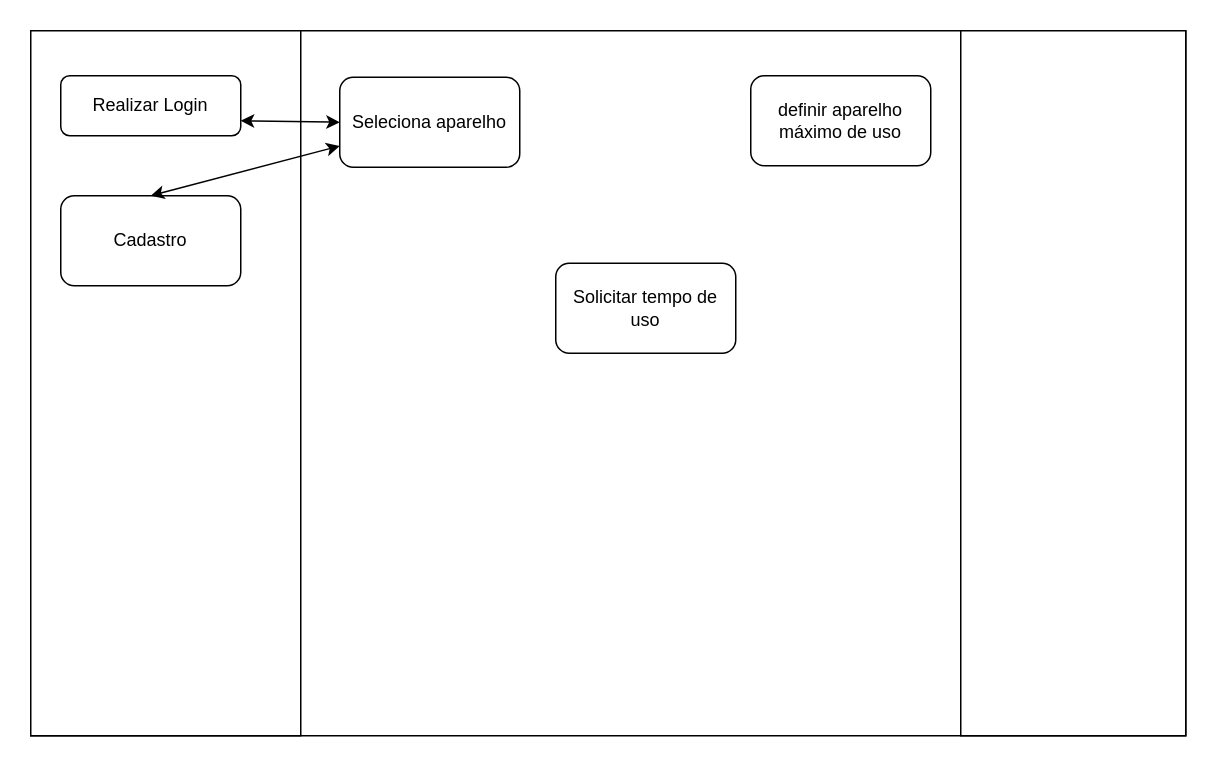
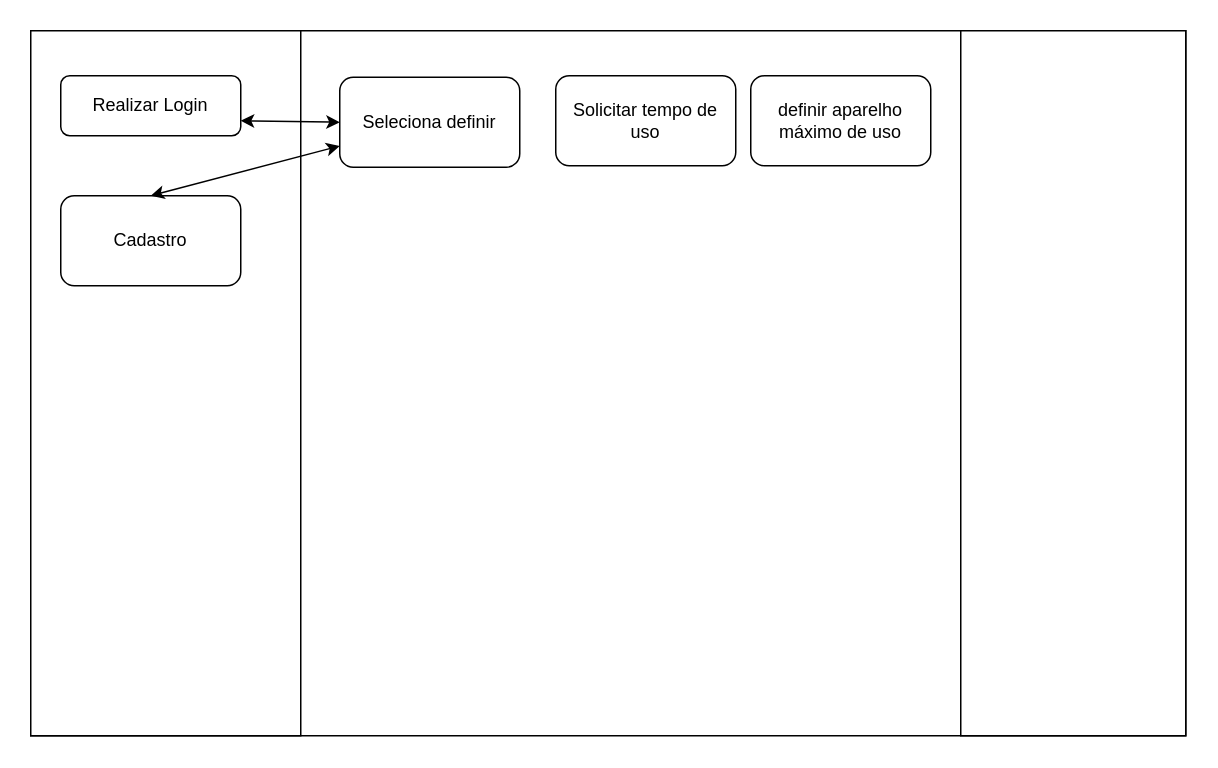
- <mxCell id="8" value="Seleciona aparelho" style="rounded=1;whiteSpace=wrap;html=1;" vertex="1" parent="1"><mxGeometry x="226" y="51" width="120" height="60" as="geometry" /></mxCell>
+ <mxCell id="8" value="Seleciona definir" style="rounded=1;whiteSpace=wrap;html=1;" vertex="1" parent="1"><mxGeometry x="226" y="51" width="120" height="60" as="geometry" /></mxCell>
- <mxCell id="10" value="Solicitar tempo de uso" style="rounded=1;whiteSpace=wrap;html=1;" vertex="1" parent="1"><mxGeometry x="370" y="175" width="120" height="60" as="geometry" /></mxCell>
+ <mxCell id="10" value="Solicitar tempo de uso" style="rounded=1;whiteSpace=wrap;html=1;" vertex="1" parent="1"><mxGeometry x="370" y="50" width="120" height="60" as="geometry" /></mxCell>
